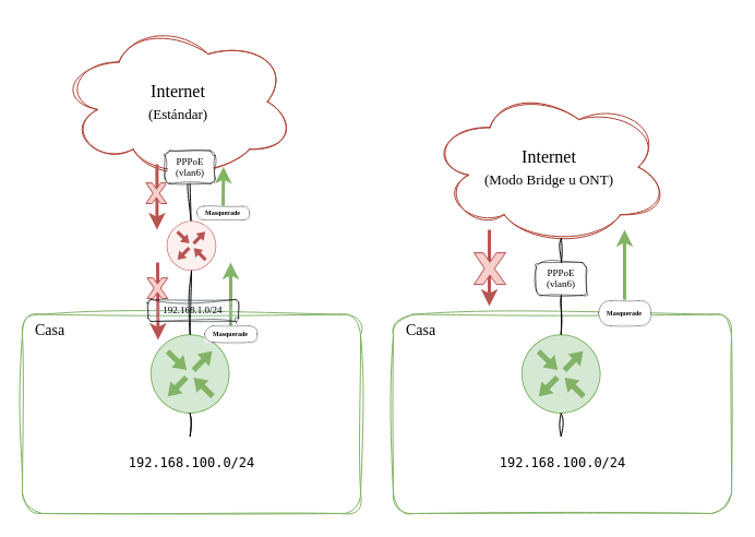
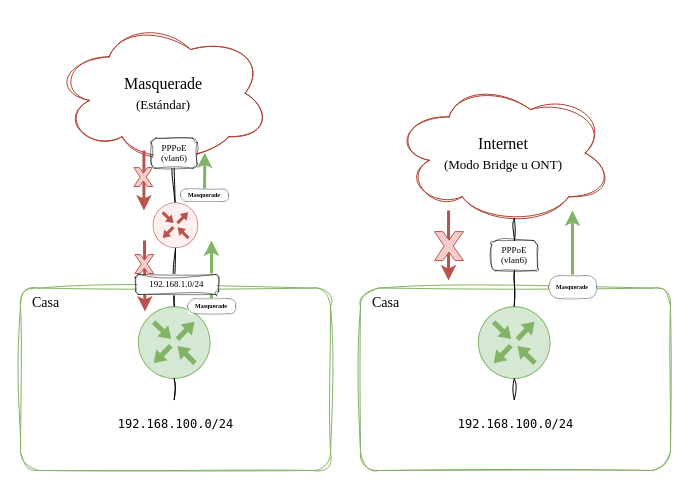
- <mxCell id="3" value="Internet&lt;br&gt;&lt;font style=&quot;font-size: 13px;&quot;&gt;(Estándar)&lt;/font&gt;" style="ellipse;shape=cloud;whiteSpace=wrap;html=1;fillColor=none;strokeColor=#ae4132;fontSize=16;sketch=1;curveFitting=1;jiggle=2;fontFamily=Verdana;" parent="1" vertex="1"><mxGeometry x="53.997" y="20" width="217.928" height="145.285" as="geometry" /></mxCell>
+ <mxCell id="3" value="Masquerade&lt;br&gt;&lt;font style=&quot;font-size: 13px;&quot;&gt;(Estándar)&lt;/font&gt;" style="ellipse;shape=cloud;whiteSpace=wrap;html=1;fillColor=none;strokeColor=#ae4132;fontSize=16;sketch=1;curveFitting=1;jiggle=2;fontFamily=Verdana;" parent="1" vertex="1"><mxGeometry x="53.997" y="20" width="217.928" height="145.285" as="geometry" /></mxCell>
- <mxCell id="31" value="&lt;div style=&quot;border-color: var(--border-color); font-size: 9px; line-height: 110%;&quot;&gt;192.168.1.0/24&lt;/div&gt;" style="rounded=1;whiteSpace=wrap;html=1;fontSize=10;sketch=1;curveFitting=1;jiggle=2;strokeWidth=0.5;shadow=0;fillStyle=auto;fillColor=#dae8fc;fontFamily=Verdana;" vertex="1" parent="1"><mxGeometry x="135.24" y="274" width="82.96" height="20" as="geometry" /></mxCell>
+ <mxCell id="31" value="&lt;div style=&quot;border-color: var(--border-color); font-size: 9px; line-height: 110%;&quot;&gt;192.168.1.0/24&lt;/div&gt;" style="rounded=1;whiteSpace=wrap;html=1;fontSize=10;sketch=1;curveFitting=1;jiggle=2;strokeWidth=0.5;shadow=0;fillStyle=auto;fillColor=#FFFFFF;fontFamily=Verdana;" vertex="1" parent="1"><mxGeometry x="135.24" y="274" width="82.96" height="20" as="geometry" /></mxCell>
